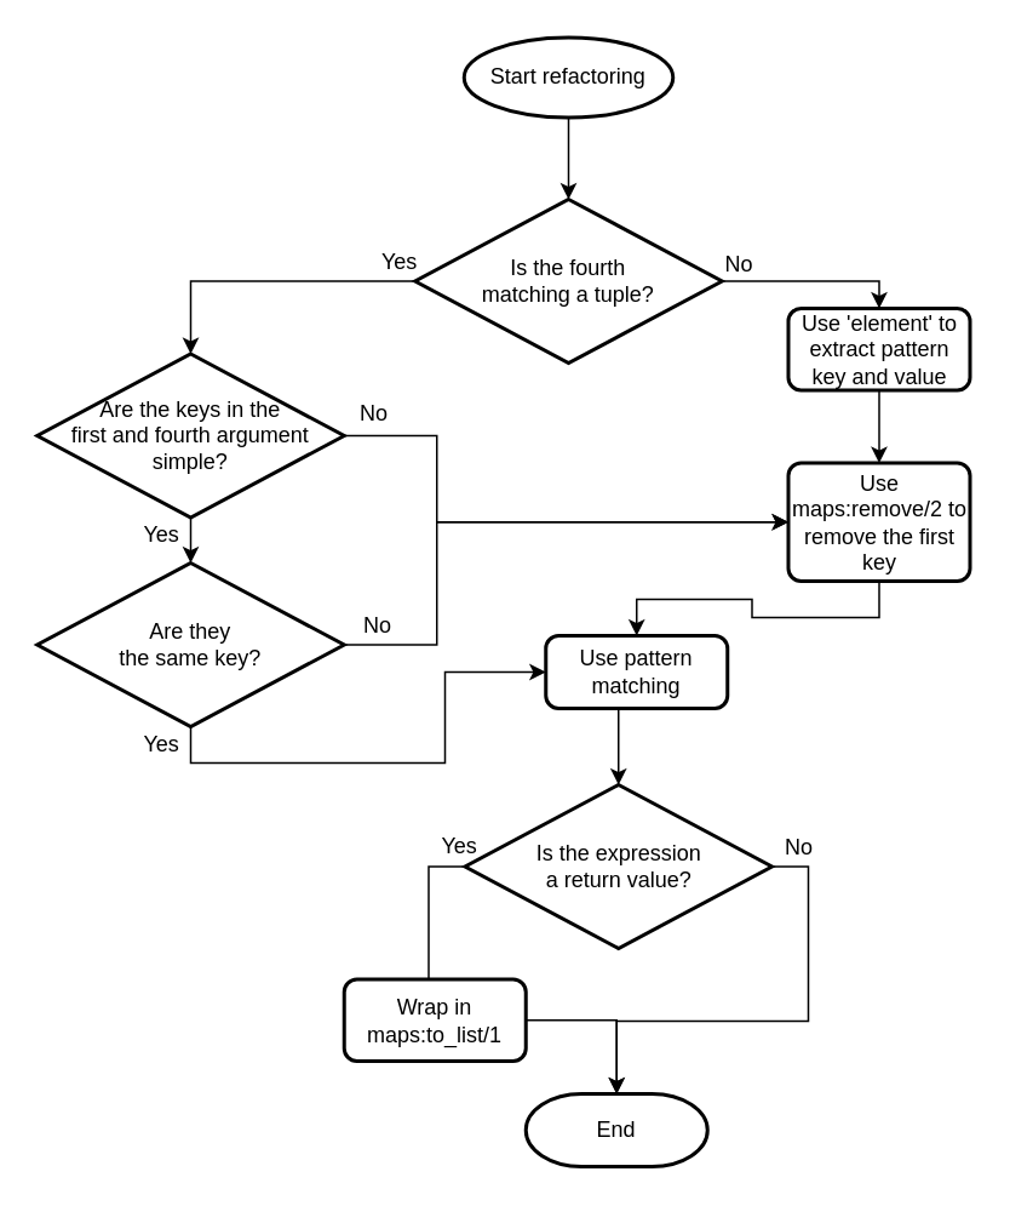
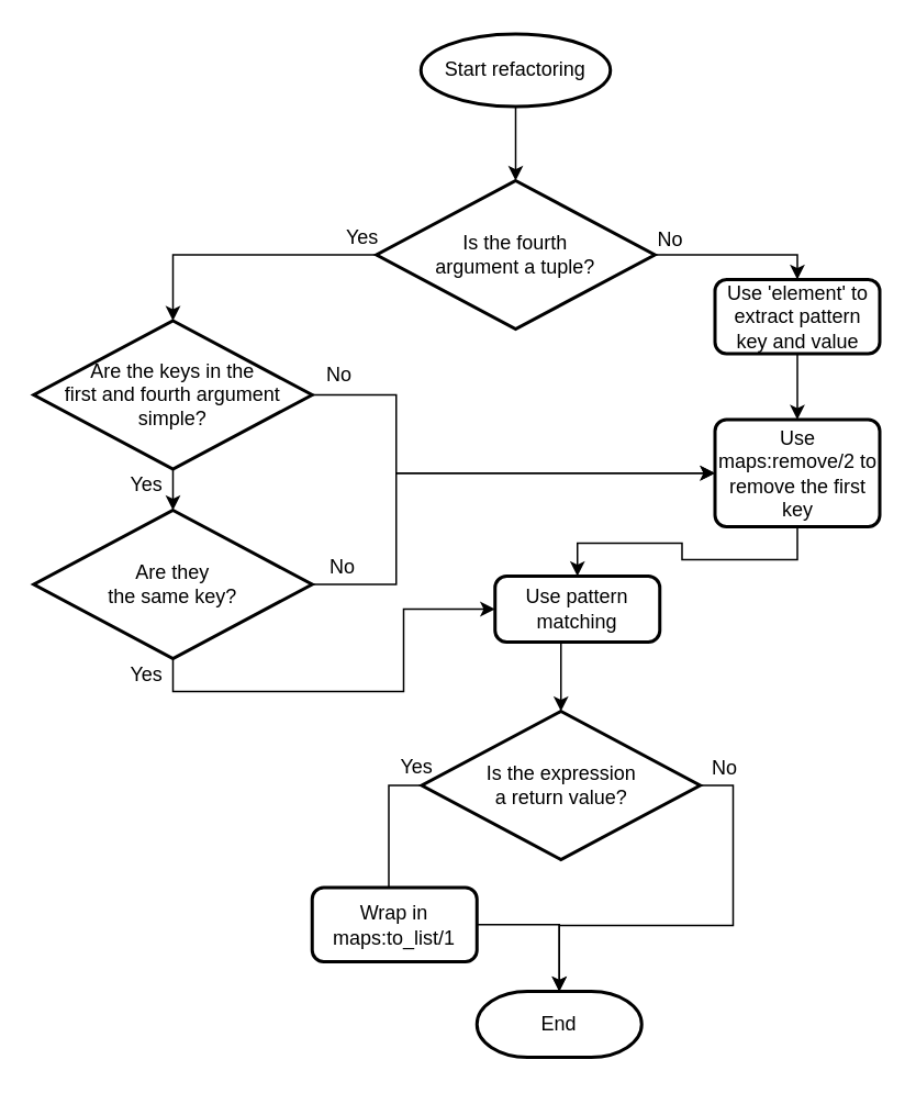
- <mxCell id="5" value="Is the fourth &lt;br&gt;matching a tuple?" style="strokeWidth=2;html=1;shape=mxgraph.flowchart.decision;whiteSpace=wrap;" parent="1" vertex="1"><mxGeometry x="228" y="109" width="169" height="90" as="geometry" /></mxCell>
+ <mxCell id="5" value="Is the fourth &lt;br&gt;argument a tuple?" style="strokeWidth=2;html=1;shape=mxgraph.flowchart.decision;whiteSpace=wrap;" parent="1" vertex="1"><mxGeometry x="228" y="109" width="169" height="90" as="geometry" /></mxCell>
